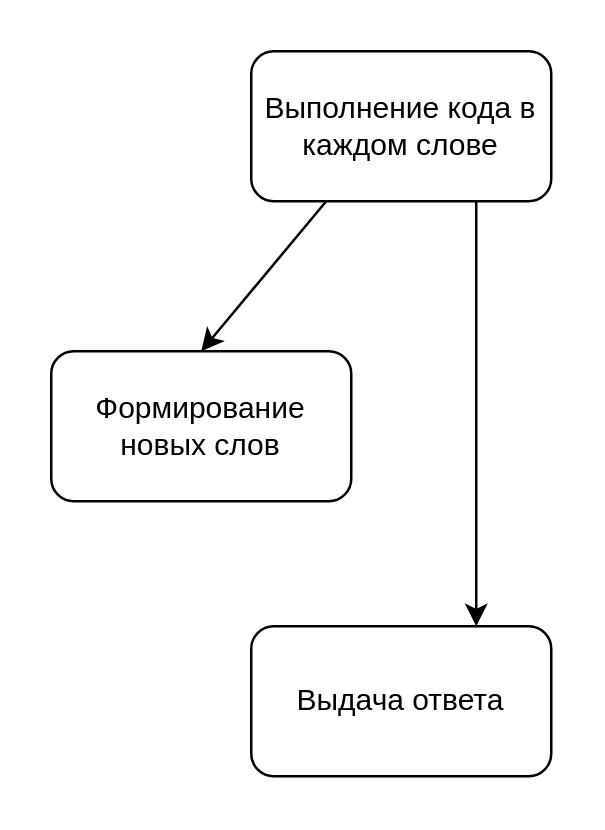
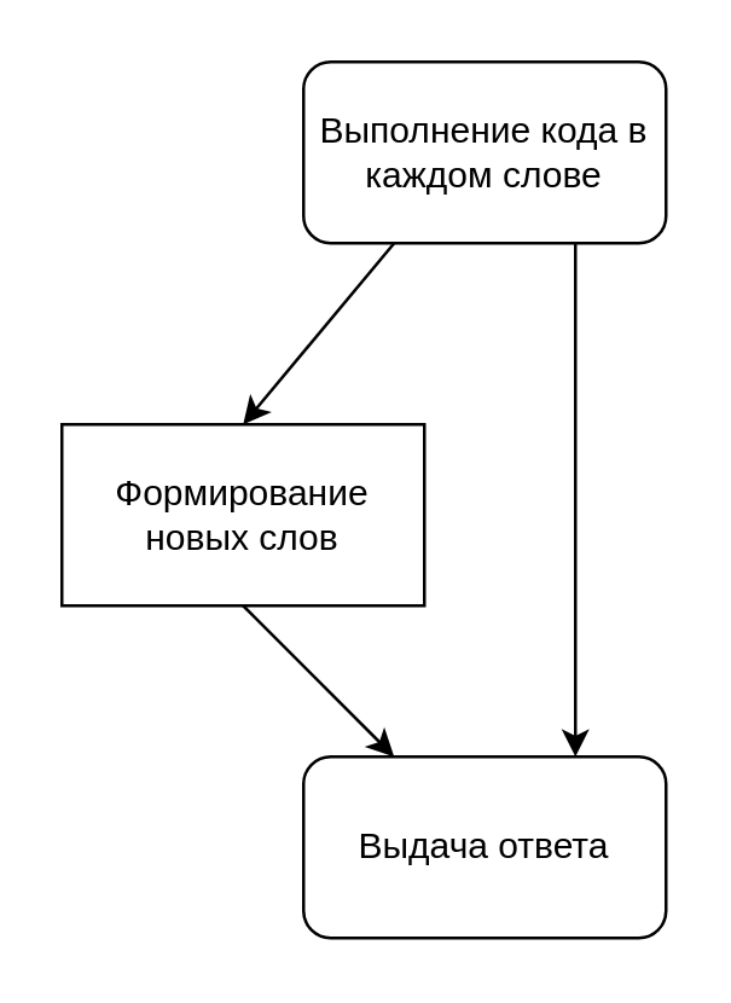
- <mxCell id="6" value="Формирование новых слов" style="rounded=1;whiteSpace=wrap;html=1;" vertex="1" parent="1"><mxGeometry x="20" y="140" width="120" height="60" as="geometry" /></mxCell>
+ <mxCell id="6" value="Формирование новых слов" style="whiteSpace=wrap;html=1;rounded=0;" vertex="1" parent="1"><mxGeometry x="20" y="140" width="120" height="60" as="geometry" /></mxCell>
+ <mxCell id="5" style="edgeStyle=none;rounded=0;orthogonalLoop=1;jettySize=auto;html=1;exitX=0.5;exitY=1;exitDx=0;exitDy=0;entryX=0.25;entryY=0;entryDx=0;entryDy=0;" edge="1" parent="1" source="6" target="7"><mxGeometry relative="1" as="geometry" /></mxCell>
